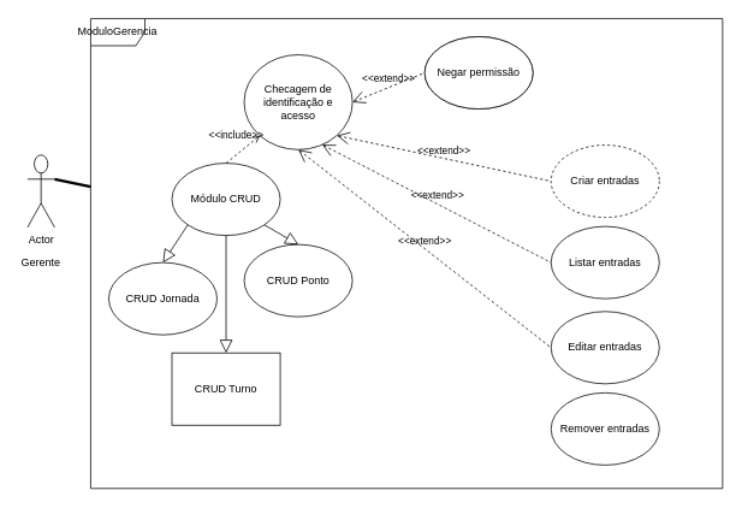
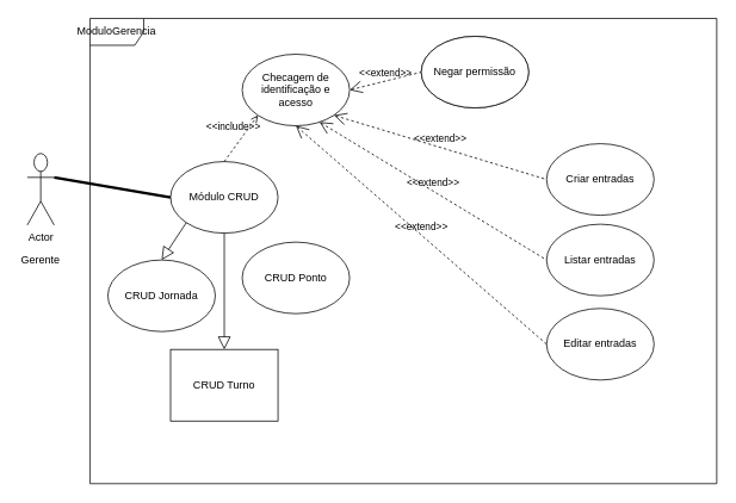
- <mxCell id="15" value="Checagem de identificação e acesso" style="ellipse;whiteSpace=wrap;html=1;" vertex="1" parent="1"><mxGeometry x="270" y="60" width="120" height="105" as="geometry" /></mxCell>
+ <mxCell id="15" value="Checagem de identificação e acesso" style="ellipse;whiteSpace=wrap;html=1;" vertex="1" parent="1"><mxGeometry x="270" y="60" width="120" height="80" as="geometry" /></mxCell>
- <mxCell id="19" value="Criar entradas" style="ellipse;whiteSpace=wrap;html=1;dashed=1;" vertex="1" parent="1"><mxGeometry x="610" y="160" width="120" height="80" as="geometry" /></mxCell>
+ <mxCell id="19" value="Criar entradas" style="ellipse;whiteSpace=wrap;html=1;" vertex="1" parent="1"><mxGeometry x="610" y="160" width="120" height="80" as="geometry" /></mxCell>
- <mxCell id="4" value="" style="endArrow=none;startArrow=none;endFill=0;startFill=0;endSize=8;html=1;verticalAlign=bottom;labelBackgroundColor=none;strokeWidth=3;exitX=1;exitY=0.333;exitDx=0;exitDy=0;exitPerimeter=0;" parent="1" source="3" target="2" edge="1"><mxGeometry width="160" relative="1" as="geometry"><mxPoint x="330" y="150" as="sourcePoint" /><mxPoint x="190" y="110" as="targetPoint" /></mxGeometry></mxCell>
+ <mxCell id="4" value="" style="endArrow=none;startArrow=none;endFill=0;startFill=0;endSize=8;html=1;verticalAlign=bottom;labelBackgroundColor=none;strokeWidth=3;exitX=1;exitY=0.333;exitDx=0;exitDy=0;exitPerimeter=0;entryX=0;entryY=0.5;entryDx=0;entryDy=0;" parent="1" source="3" target="6" edge="1"><mxGeometry width="160" relative="1" as="geometry"><mxPoint x="330" y="150" as="sourcePoint" /><mxPoint x="190" y="110" as="targetPoint" /></mxGeometry></mxCell>
- <mxCell id="10" value="" style="edgeStyle=none;html=1;endSize=12;endArrow=block;endFill=0;exitX=1;exitY=1;exitDx=0;exitDy=0;entryX=0.5;entryY=0;entryDx=0;entryDy=0;" edge="1" parent="1" source="6" target="7"><mxGeometry width="160" relative="1" as="geometry"><mxPoint x="330" y="330" as="sourcePoint" /><mxPoint x="490" y="330" as="targetPoint" /></mxGeometry></mxCell>
- <mxCell id="24" value="Remover entradas" style="ellipse;whiteSpace=wrap;html=1;" vertex="1" parent="1"><mxGeometry x="610" y="434.16" width="120" height="80" as="geometry" /></mxCell>
